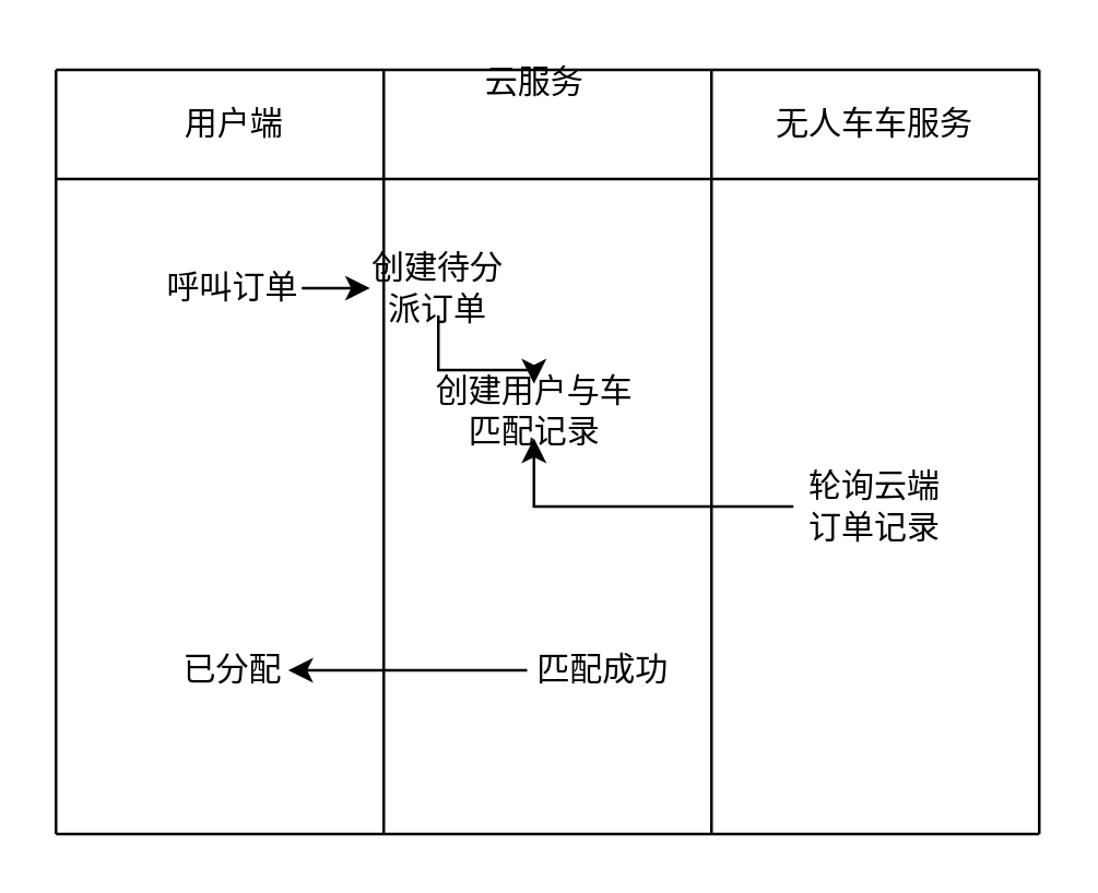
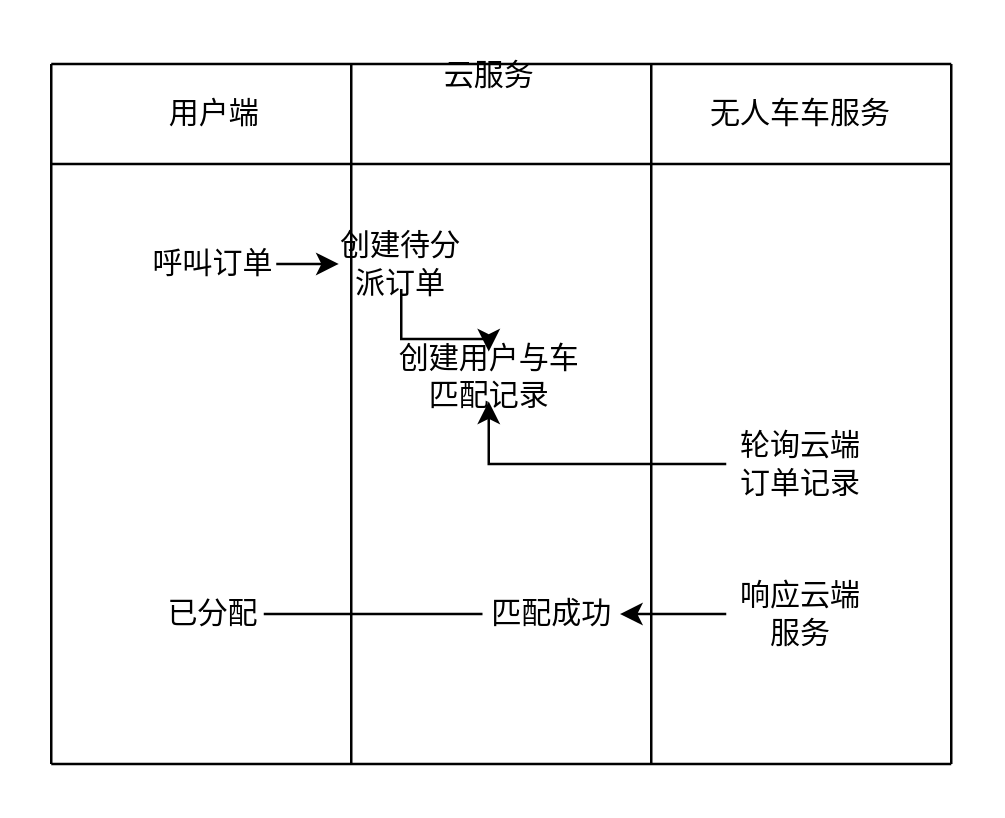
- <mxCell id="20" value="" style="edgeStyle=orthogonalEdgeStyle;rounded=0;orthogonalLoop=1;jettySize=auto;html=1;" edge="1" parent="1" source="21" target="22"><mxGeometry relative="1" as="geometry" /></mxCell>
+ <mxCell id="20" value="" style="edgeStyle=orthogonalEdgeStyle;rounded=0;orthogonalLoop=1;jettySize=auto;html=1;endArrow=none;" edge="1" parent="1" source="21" target="22"><mxGeometry relative="1" as="geometry" /></mxCell>
+ <mxCell id="18" value="" style="edgeStyle=orthogonalEdgeStyle;rounded=0;orthogonalLoop=1;jettySize=auto;html=1;" edge="1" parent="1" source="19" target="21"><mxGeometry relative="1" as="geometry" /></mxCell>
+ <mxCell id="19" value="响应云端服务" style="text;html=1;strokeColor=none;fillColor=none;align=center;verticalAlign=middle;whiteSpace=wrap;rounded=0;" vertex="1" parent="1"><mxGeometry x="290" y="235" width="60" height="20" as="geometry" /></mxCell>
